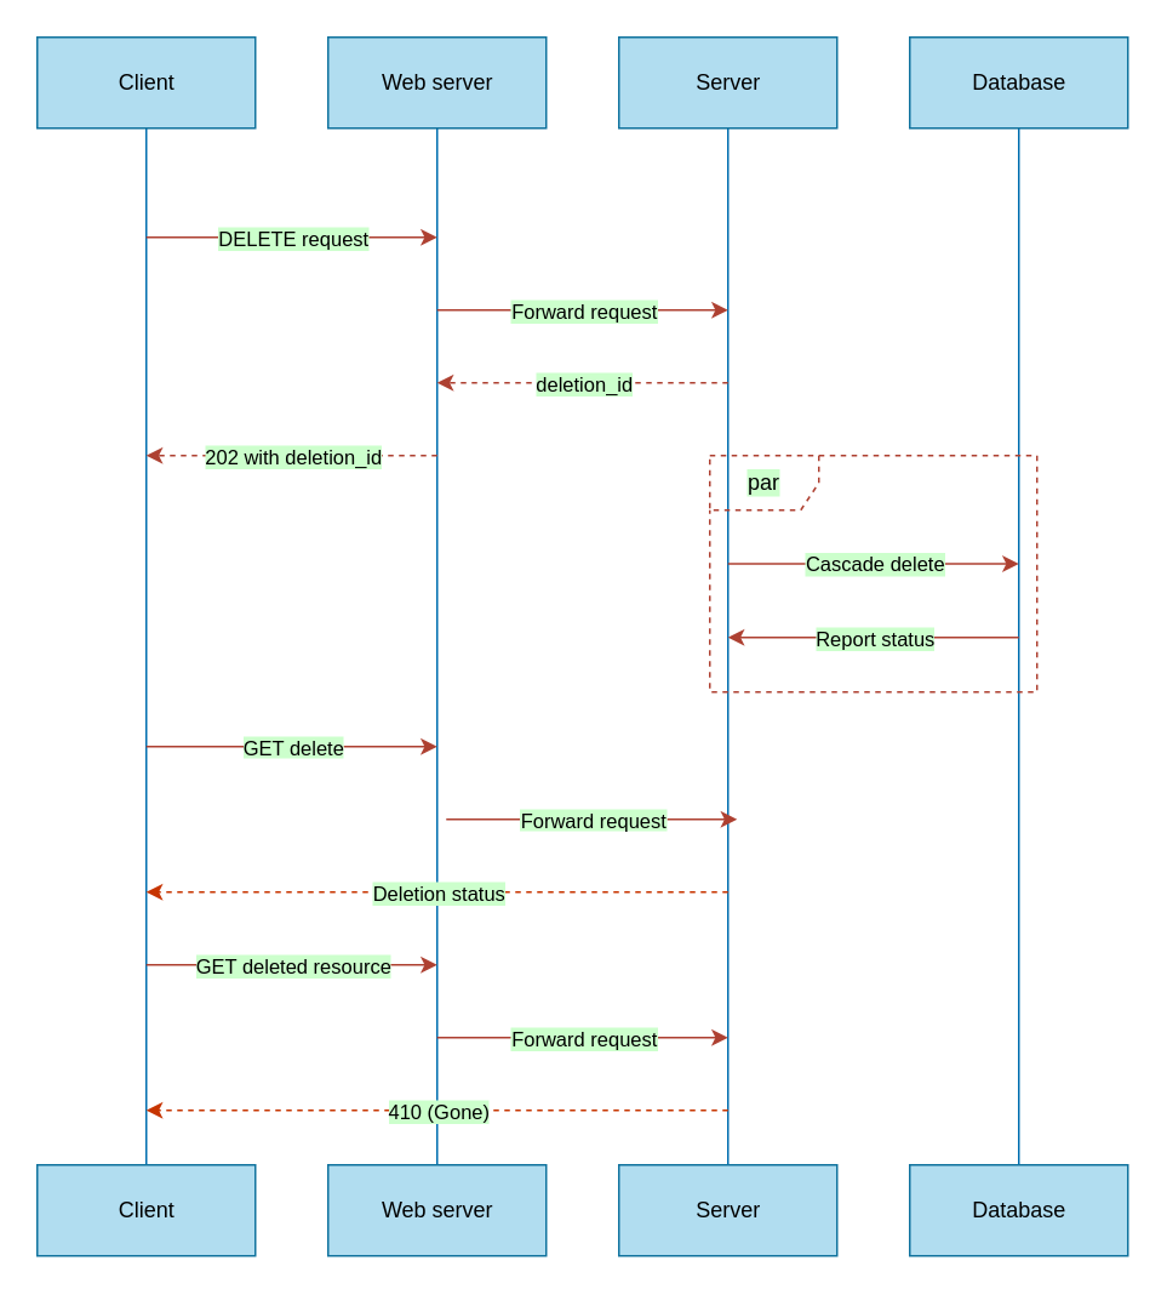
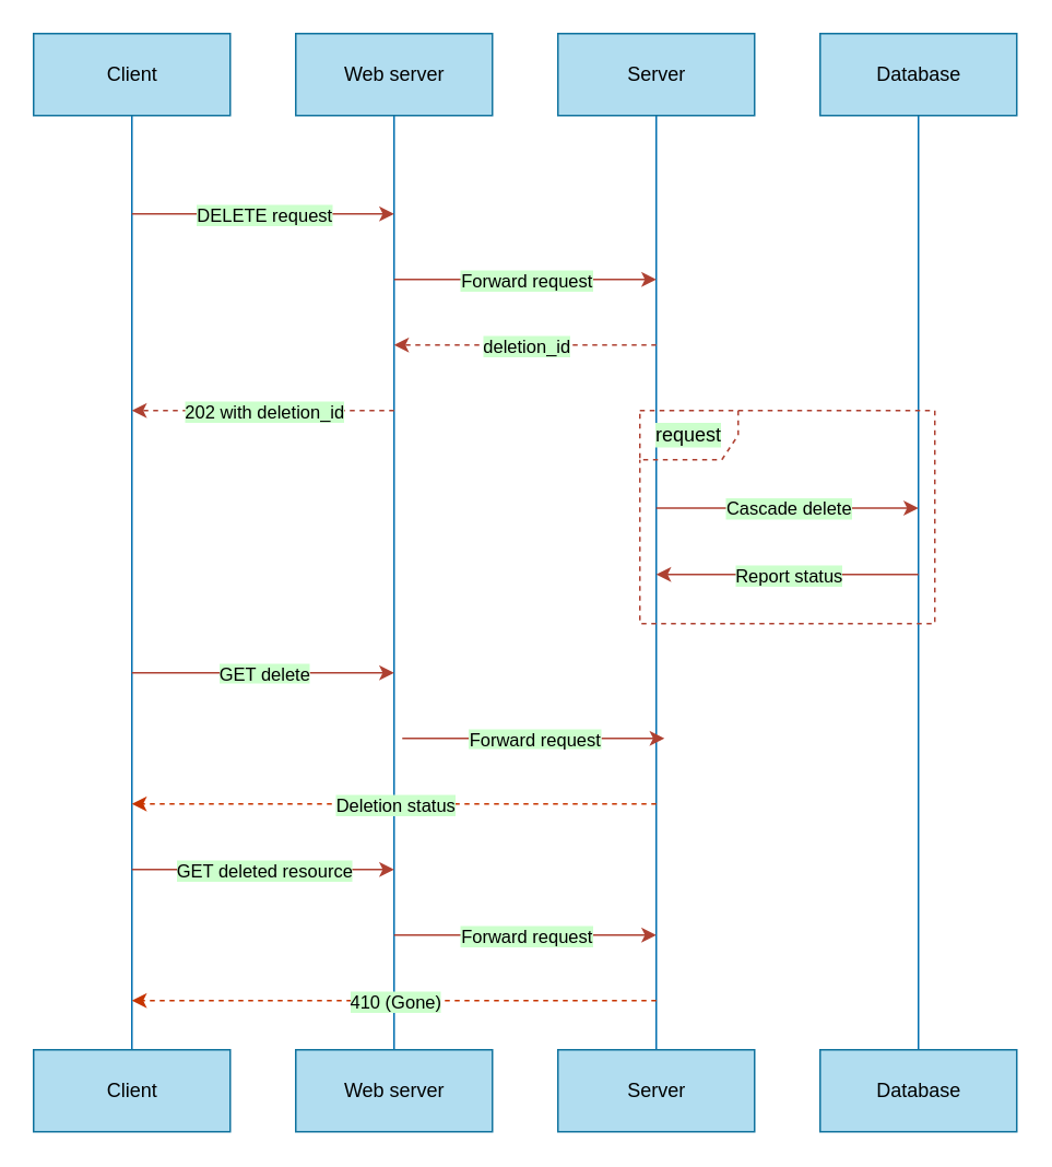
- <mxCell id="22" value="par" style="shape=umlFrame;whiteSpace=wrap;html=1;labelBackgroundColor=#CCFFCC;fontColor=#000000;strokeColor=#AE4132;dashed=1;fillColor=none;" parent="1" vertex="1"><mxGeometry x="390" y="250" width="180" height="130" as="geometry" /></mxCell>
+ <mxCell id="22" value="request" style="shape=umlFrame;whiteSpace=wrap;html=1;labelBackgroundColor=#CCFFCC;fontColor=#000000;strokeColor=#AE4132;dashed=1;fillColor=none;" parent="1" vertex="1"><mxGeometry x="390" y="250" width="180" height="130" as="geometry" /></mxCell>
